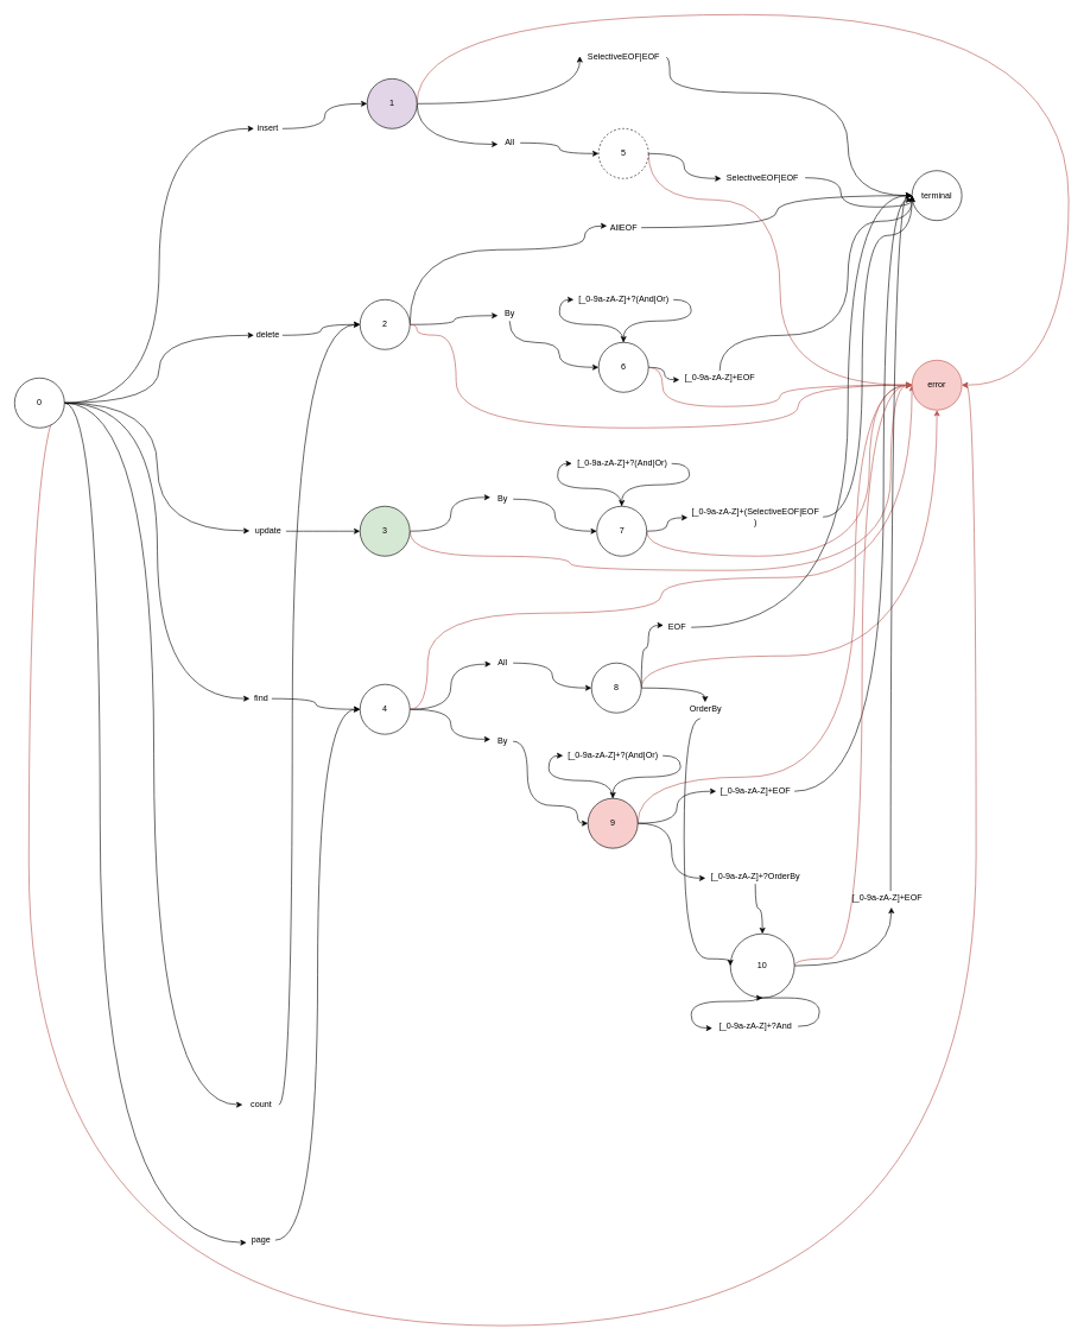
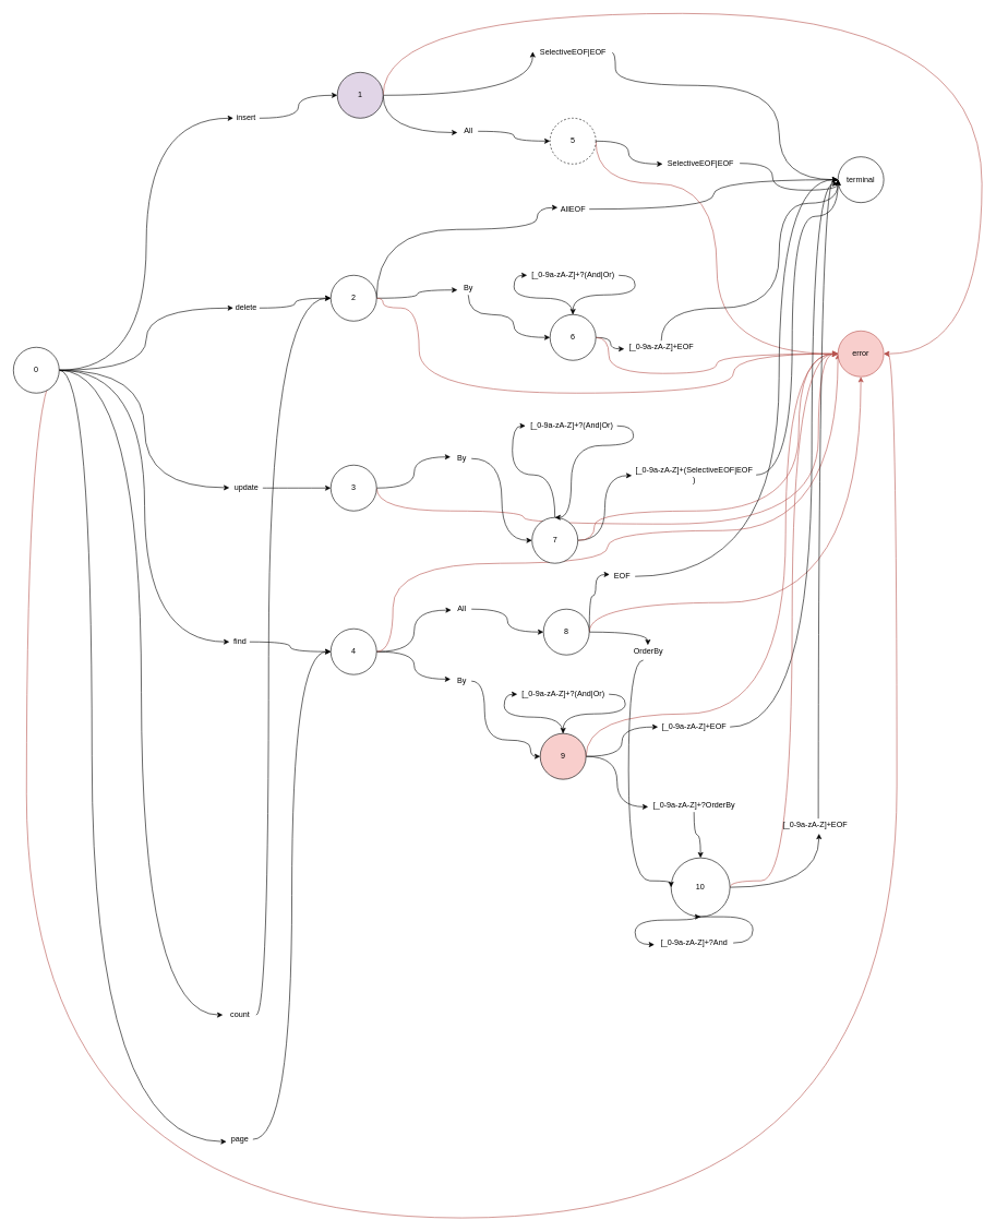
- <mxCell id="20" value="3" style="ellipse;whiteSpace=wrap;html=1;aspect=fixed;fillColor=#d5e8d4;" vertex="1" parent="1"><mxGeometry x="505" y="710" width="70" height="70" as="geometry" /></mxCell>
+ <mxCell id="20" value="3" style="ellipse;whiteSpace=wrap;html=1;aspect=fixed;" vertex="1" parent="1"><mxGeometry x="505" y="710" width="70" height="70" as="geometry" /></mxCell>
- <mxCell id="65" value="7" style="ellipse;whiteSpace=wrap;html=1;aspect=fixed;" vertex="1" parent="1"><mxGeometry x="837.5" y="710" width="70" height="70" as="geometry" /></mxCell>
+ <mxCell id="65" value="7" style="ellipse;whiteSpace=wrap;html=1;aspect=fixed;" vertex="1" parent="1"><mxGeometry x="812.5" y="790" width="70" height="70" as="geometry" /></mxCell>
